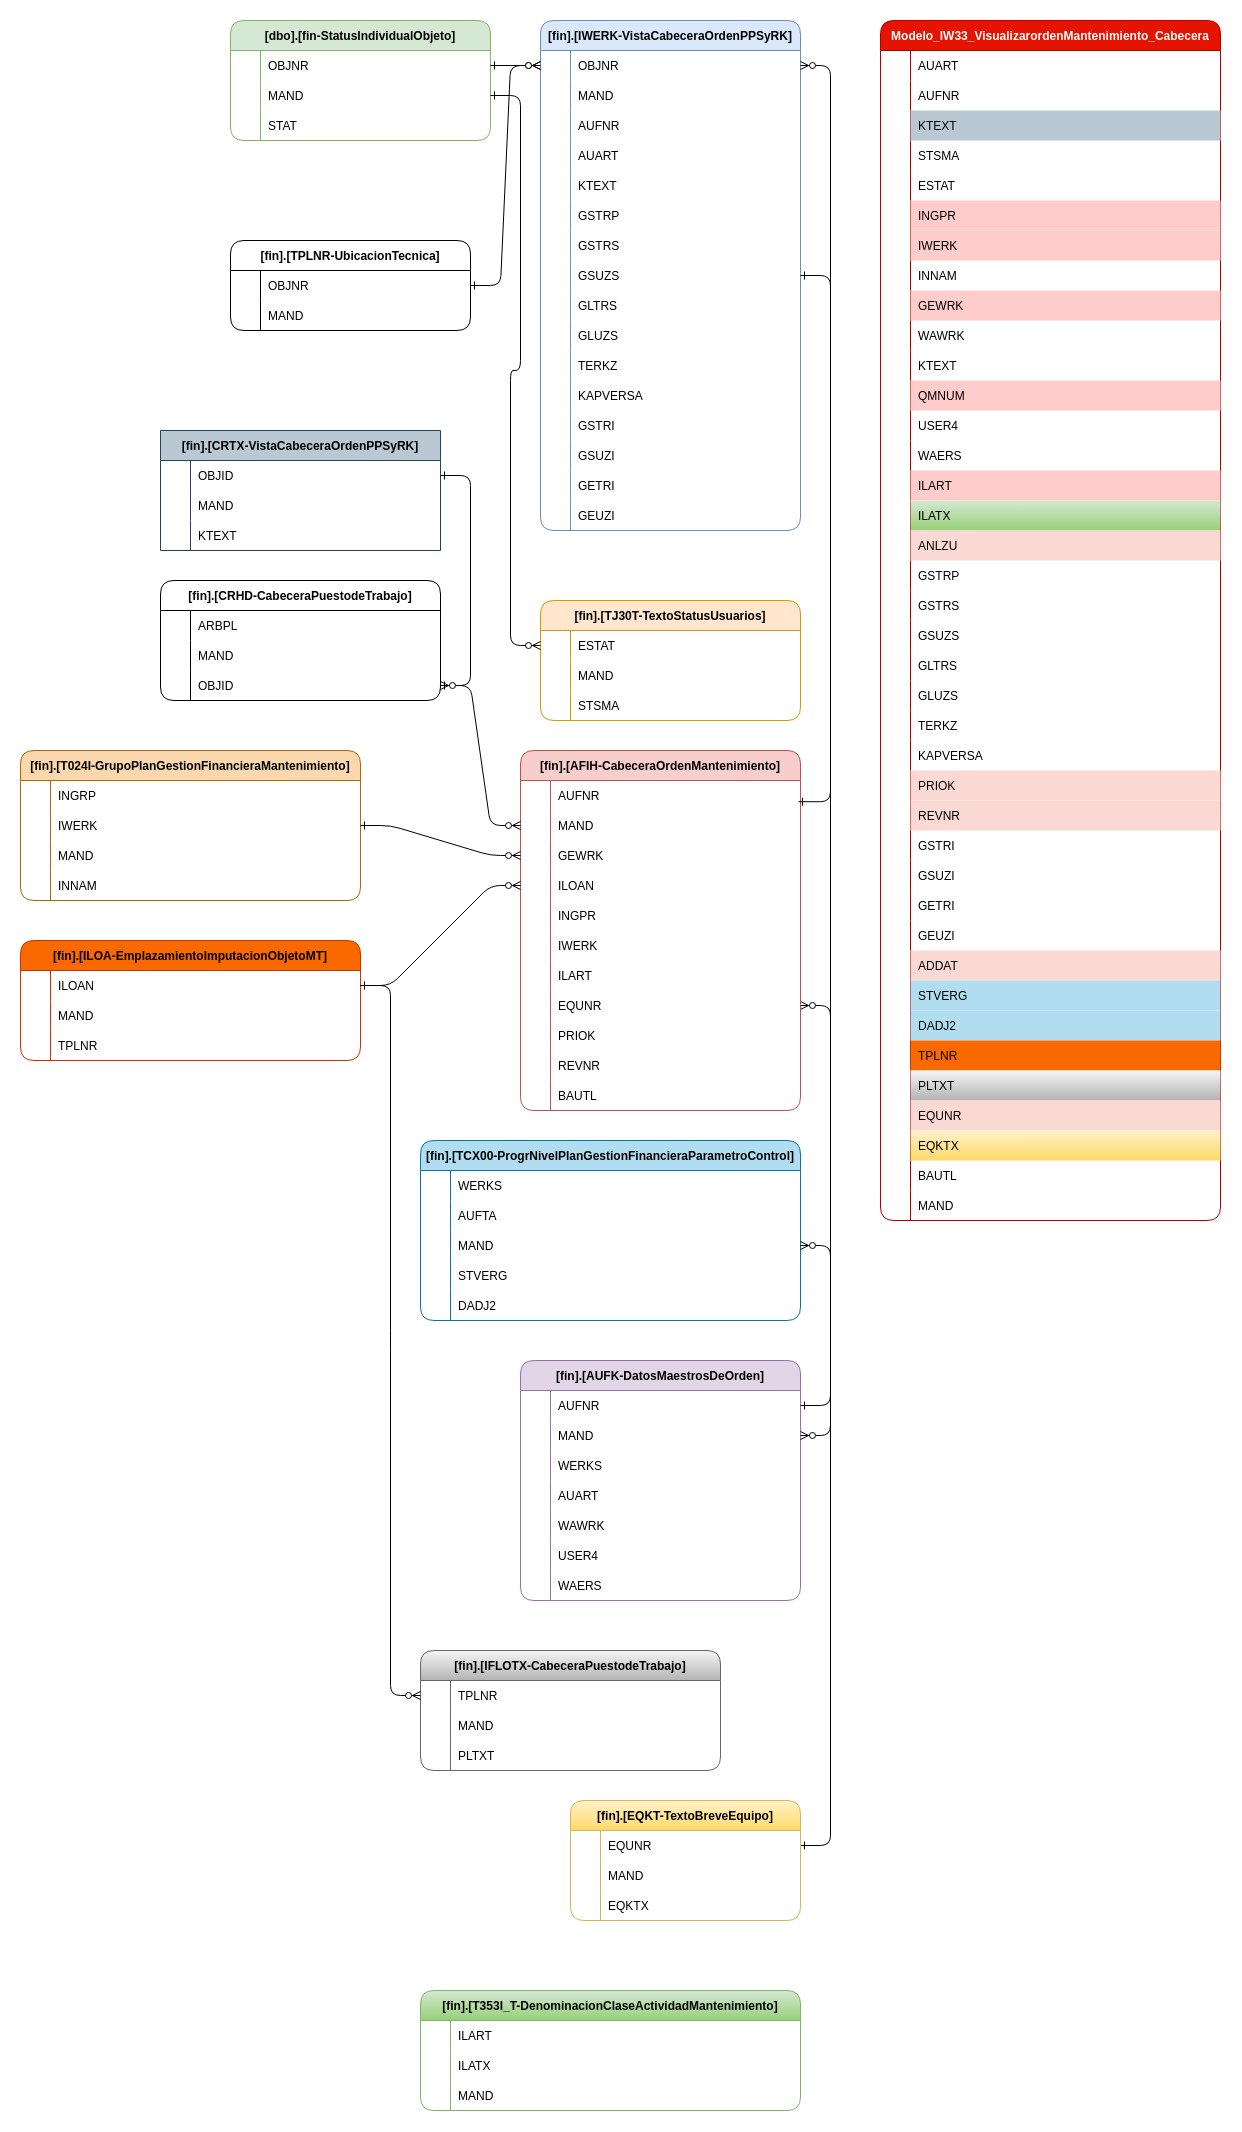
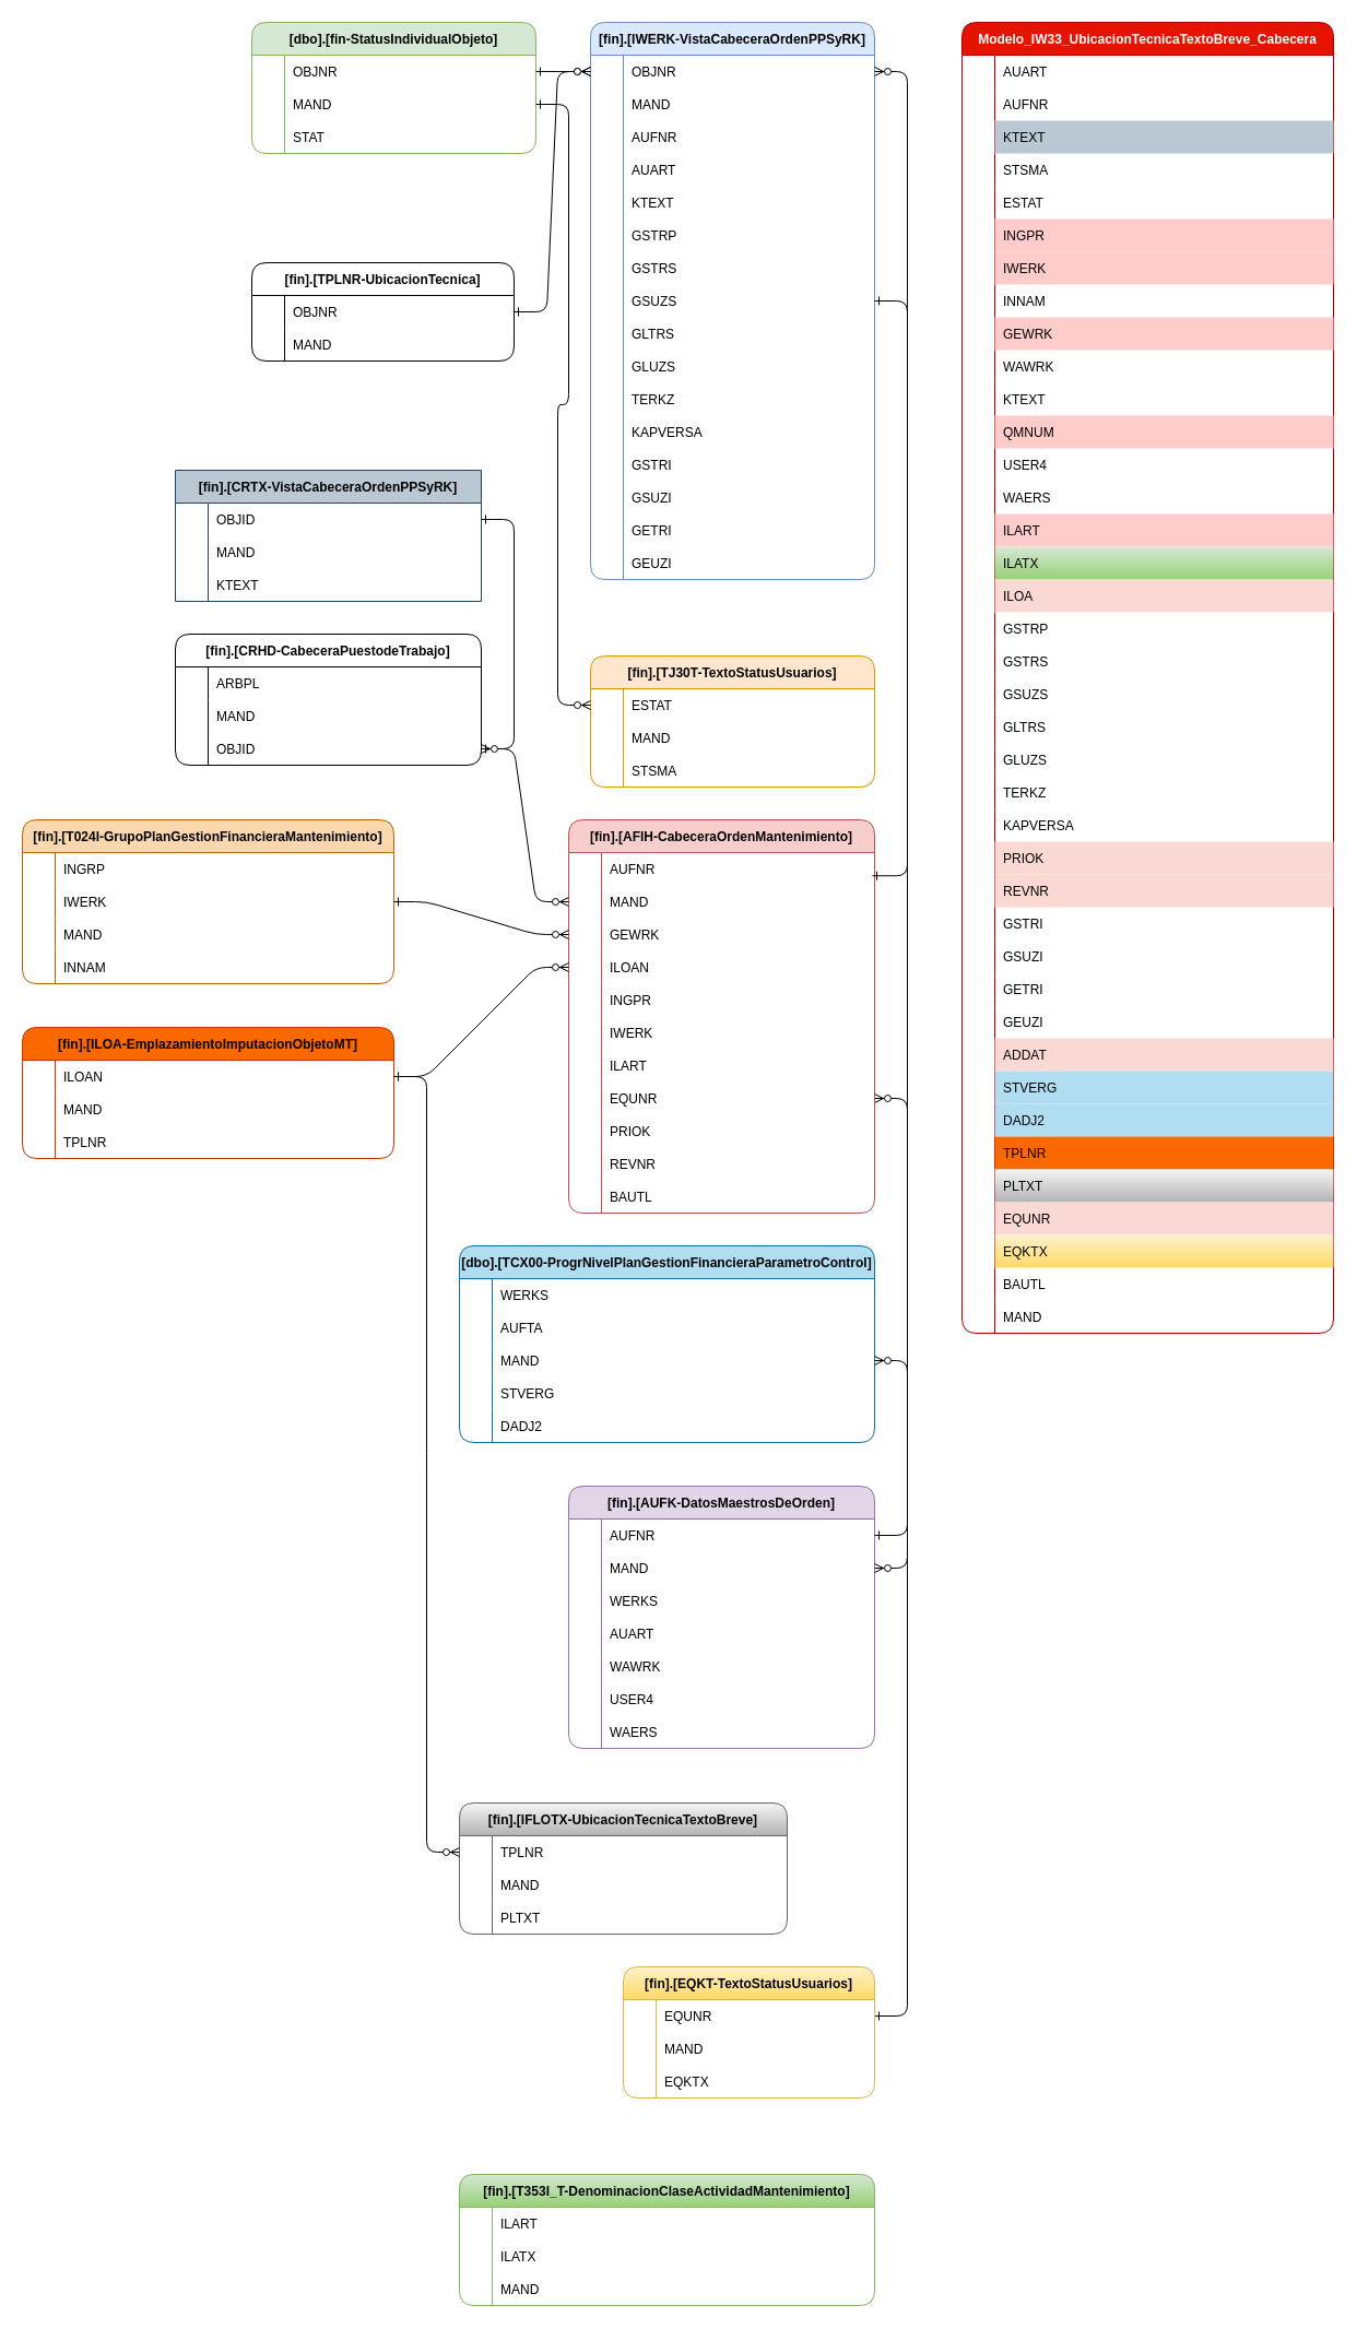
- <mxCell id="3" value="Modelo_IW33_VisualizarordenMantenimiento_Cabecera" style="shape=table;startSize=30;container=1;collapsible=1;childLayout=tableLayout;fixedRows=1;rowLines=0;fontStyle=1;align=center;resizeLast=1;fillColor=#e51400;fontColor=#ffffff;strokeColor=#B20000;rounded=1;" vertex="1" parent="1"><mxGeometry x="880" y="20" width="340" height="1200" as="geometry" /></mxCell>
+ <mxCell id="3" value="Modelo_IW33_UbicacionTecnicaTextoBreve_Cabecera" style="shape=table;startSize=30;container=1;collapsible=1;childLayout=tableLayout;fixedRows=1;rowLines=0;fontStyle=1;align=center;resizeLast=1;fillColor=#e51400;fontColor=#ffffff;strokeColor=#B20000;rounded=1;" vertex="1" parent="1"><mxGeometry x="880" y="20" width="340" height="1200" as="geometry" /></mxCell>
- <mxCell id="54" value="ANLZU" style="shape=partialRectangle;overflow=hidden;connectable=0;fillColor=#fad9d5;align=left;strokeColor=#ae4132;top=0;left=0;bottom=0;right=0;spacingLeft=6;" vertex="1" parent="52"><mxGeometry x="30" width="310" height="30" as="geometry"><mxRectangle width="310" height="30" as="alternateBounds" /></mxGeometry></mxCell>
+ <mxCell id="54" value="ILOA" style="shape=partialRectangle;overflow=hidden;connectable=0;fillColor=#fad9d5;align=left;strokeColor=#ae4132;top=0;left=0;bottom=0;right=0;spacingLeft=6;" vertex="1" parent="52"><mxGeometry x="30" width="310" height="30" as="geometry"><mxRectangle width="310" height="30" as="alternateBounds" /></mxGeometry></mxCell>
- <mxCell id="256" value="[fin].[TCX00-ProgrNivelPlanGestionFinancieraParametroControl]" style="shape=table;startSize=30;container=1;collapsible=1;childLayout=tableLayout;fixedRows=1;rowLines=0;fontStyle=1;align=center;resizeLast=1;rounded=1;fillColor=#b1ddf0;strokeColor=#10739e;" vertex="1" parent="1"><mxGeometry x="420" y="1140" width="380" height="180" as="geometry" /></mxCell>
+ <mxCell id="256" value="[dbo].[TCX00-ProgrNivelPlanGestionFinancieraParametroControl]" style="shape=table;startSize=30;container=1;collapsible=1;childLayout=tableLayout;fixedRows=1;rowLines=0;fontStyle=1;align=center;resizeLast=1;rounded=1;fillColor=#b1ddf0;strokeColor=#10739e;" vertex="1" parent="1"><mxGeometry x="420" y="1140" width="380" height="180" as="geometry" /></mxCell>
- <mxCell id="302" value="[fin].[IFLOTX-CabeceraPuestodeTrabajo]" style="shape=table;startSize=30;container=1;collapsible=1;childLayout=tableLayout;fixedRows=1;rowLines=0;fontStyle=1;align=center;resizeLast=1;rounded=1;fillColor=#f5f5f5;gradientColor=#b3b3b3;strokeColor=#666666;" vertex="1" parent="1"><mxGeometry x="420" y="1650" width="300" height="120" as="geometry" /></mxCell>
+ <mxCell id="302" value="[fin].[IFLOTX-UbicacionTecnicaTextoBreve]" style="shape=table;startSize=30;container=1;collapsible=1;childLayout=tableLayout;fixedRows=1;rowLines=0;fontStyle=1;align=center;resizeLast=1;rounded=1;fillColor=#f5f5f5;gradientColor=#b3b3b3;strokeColor=#666666;" vertex="1" parent="1"><mxGeometry x="420" y="1650" width="300" height="120" as="geometry" /></mxCell>
- <mxCell id="312" value="[fin].[EQKT-TextoBreveEquipo]" style="shape=table;startSize=30;container=1;collapsible=1;childLayout=tableLayout;fixedRows=1;rowLines=0;fontStyle=1;align=center;resizeLast=1;rounded=1;fillColor=#fff2cc;gradientColor=#ffd966;strokeColor=#d6b656;" vertex="1" parent="1"><mxGeometry x="570" y="1800" width="230" height="120" as="geometry" /></mxCell>
+ <mxCell id="312" value="[fin].[EQKT-TextoStatusUsuarios]" style="shape=table;startSize=30;container=1;collapsible=1;childLayout=tableLayout;fixedRows=1;rowLines=0;fontStyle=1;align=center;resizeLast=1;rounded=1;fillColor=#fff2cc;gradientColor=#ffd966;strokeColor=#d6b656;" vertex="1" parent="1"><mxGeometry x="570" y="1800" width="230" height="120" as="geometry" /></mxCell>
